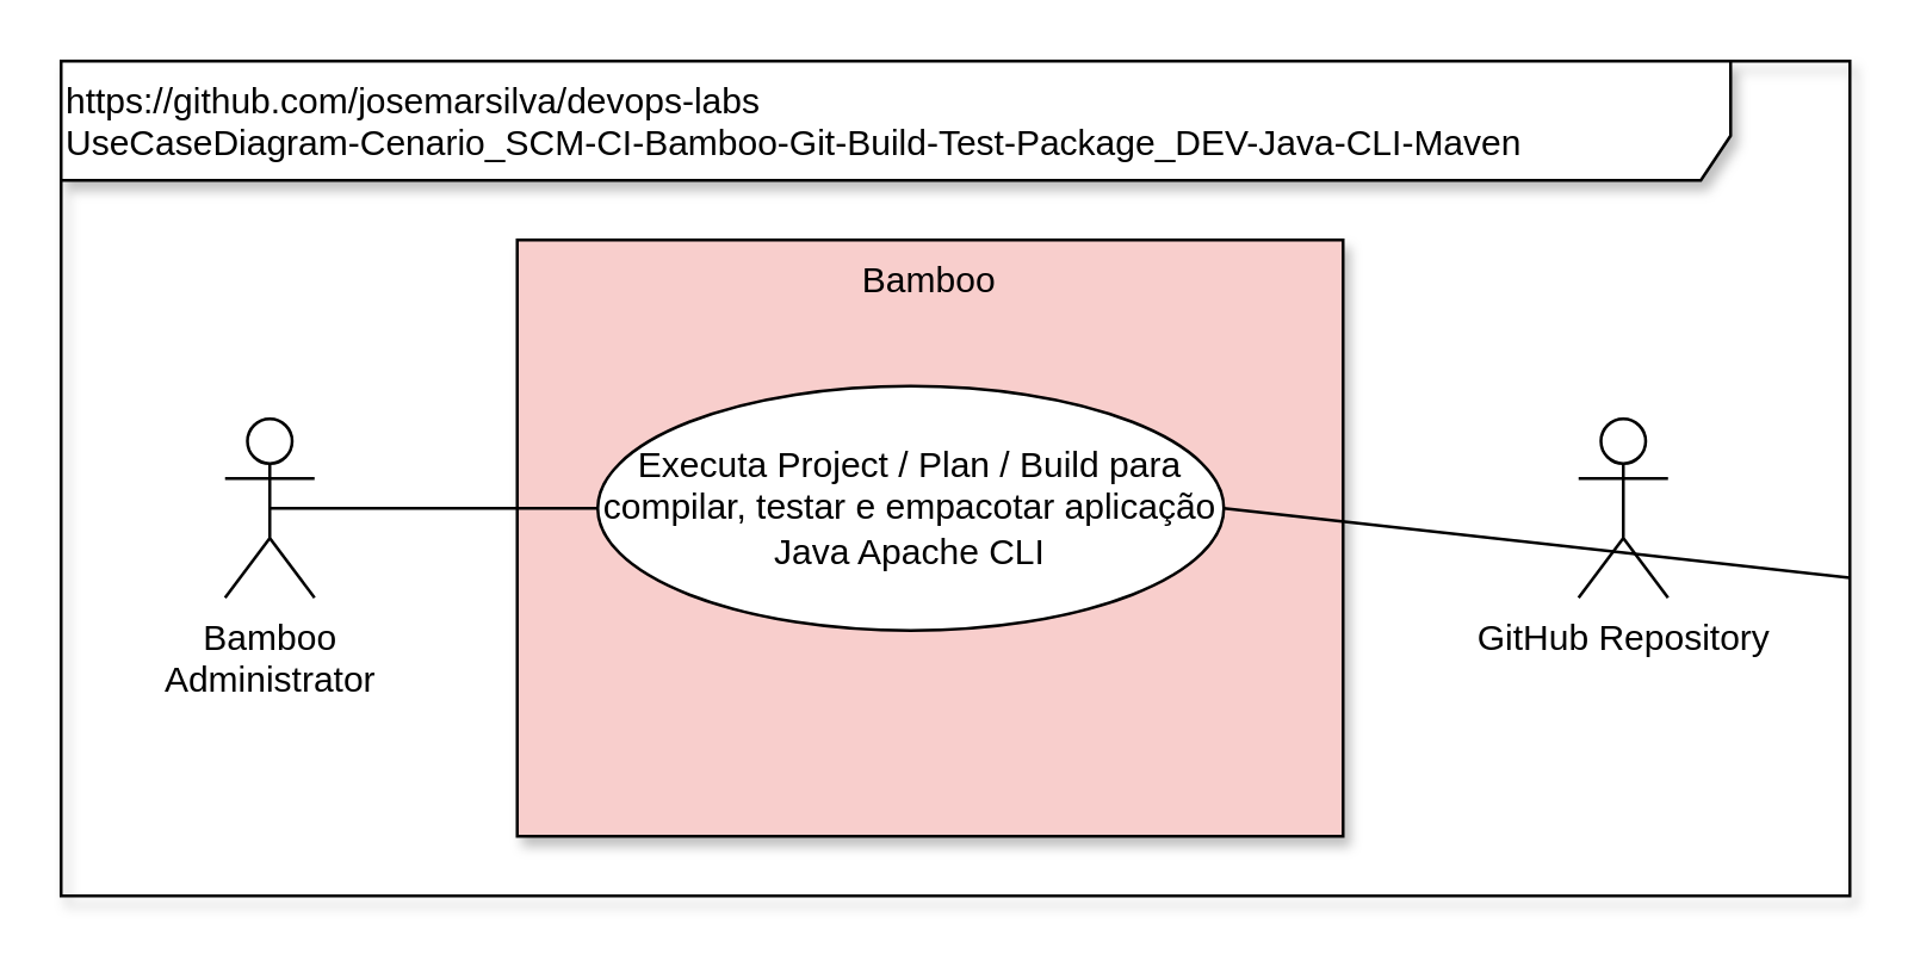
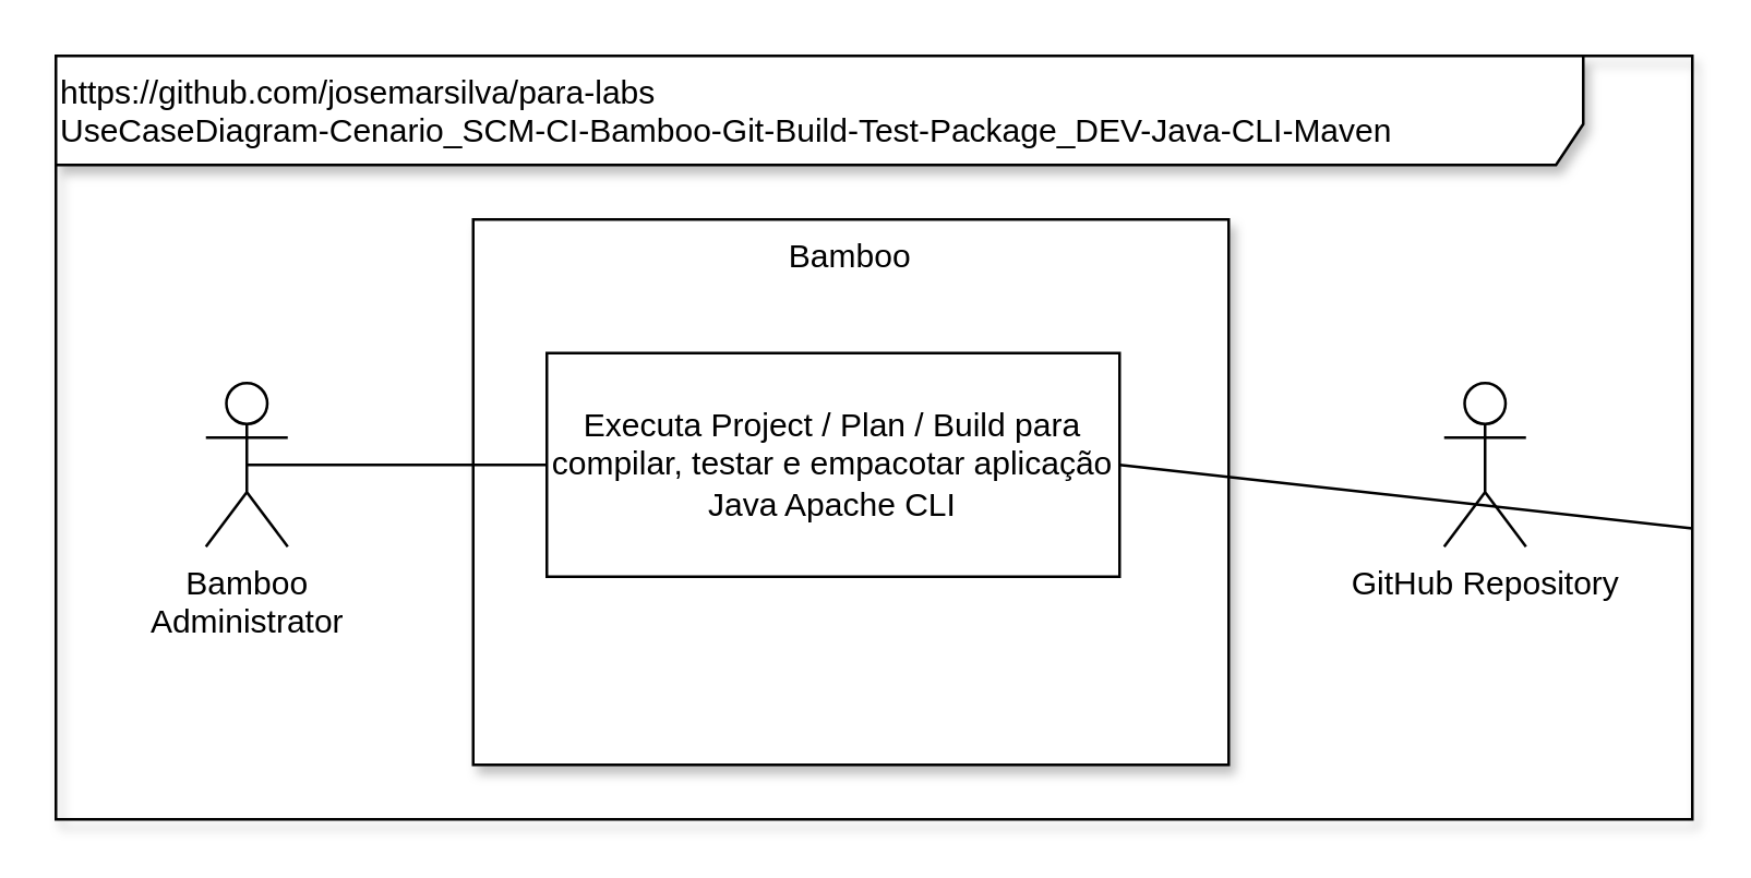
- <mxCell id="2" value="https://github.com/josemarsilva/devops-labs&lt;br&gt;UseCaseDiagram-Cenario_SCM-CI-Bamboo-Git-Build-Test-Package_DEV-Java-CLI-Maven&lt;br&gt;&lt;br&gt;" style="shape=umlFrame;whiteSpace=wrap;html=1;width=560;height=40;shadow=1;align=left;verticalAlign=top;" parent="1" vertex="1"><mxGeometry width="600" height="280" as="geometry" x="20" y="20" /></mxCell>
+ <mxCell id="2" value="https://github.com/josemarsilva/para-labs&lt;br&gt;UseCaseDiagram-Cenario_SCM-CI-Bamboo-Git-Build-Test-Package_DEV-Java-CLI-Maven&lt;br&gt;&lt;br&gt;" style="shape=umlFrame;whiteSpace=wrap;html=1;width=560;height=40;shadow=1;align=left;verticalAlign=top;" parent="1" vertex="1"><mxGeometry width="600" height="280" as="geometry" x="20" y="20" /></mxCell>
- <mxCell id="3" value="Bamboo&lt;br&gt;" style="whiteSpace=wrap;html=1;shadow=1;verticalAlign=top;fillColor=#f8cecc;" parent="1" vertex="1"><mxGeometry x="173" y="80" width="277" height="200" as="geometry" /></mxCell>
+ <mxCell id="3" value="Bamboo&lt;br&gt;" style="whiteSpace=wrap;html=1;shadow=1;verticalAlign=top;" parent="1" vertex="1"><mxGeometry x="173" y="80" width="277" height="200" as="geometry" /></mxCell>
- <mxCell id="6" value="Executa Project / Plan / Build para compilar, testar e empacotar aplicação Java Apache CLI" style="ellipse;whiteSpace=wrap;html=1;" parent="1" vertex="1"><mxGeometry x="200" y="129" width="210" height="82" as="geometry" /></mxCell>
+ <mxCell id="6" value="Executa Project / Plan / Build para compilar, testar e empacotar aplicação Java Apache CLI" style="whiteSpace=wrap;html=1;rounded=0;" parent="1" vertex="1"><mxGeometry x="200" y="129" width="210" height="82" as="geometry" /></mxCell>
